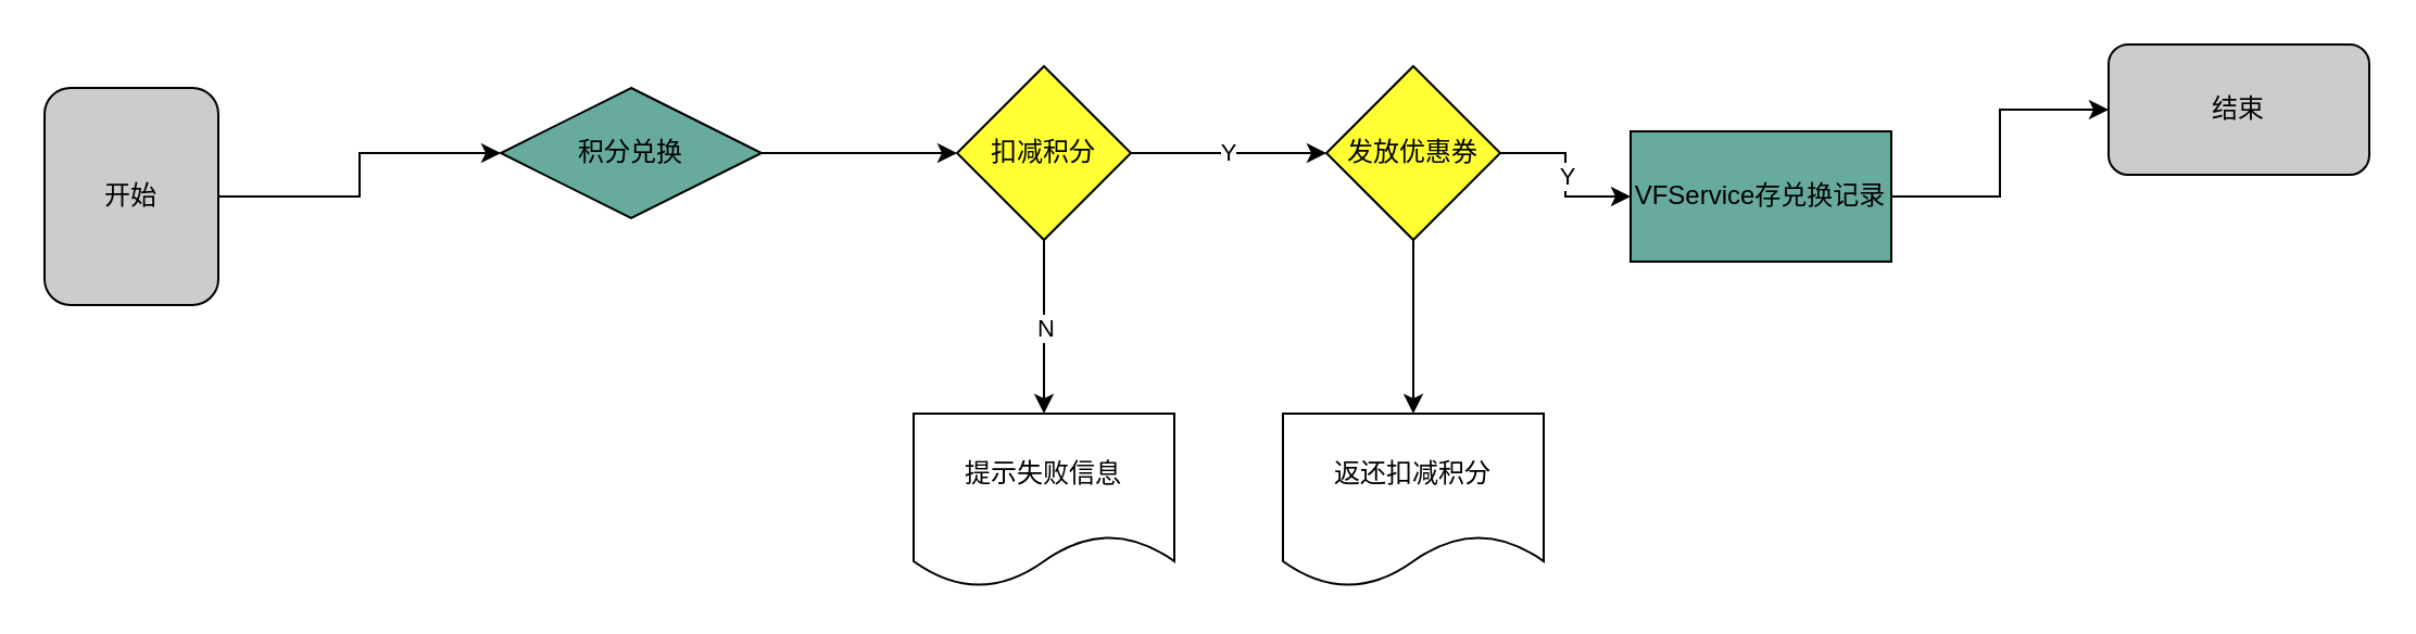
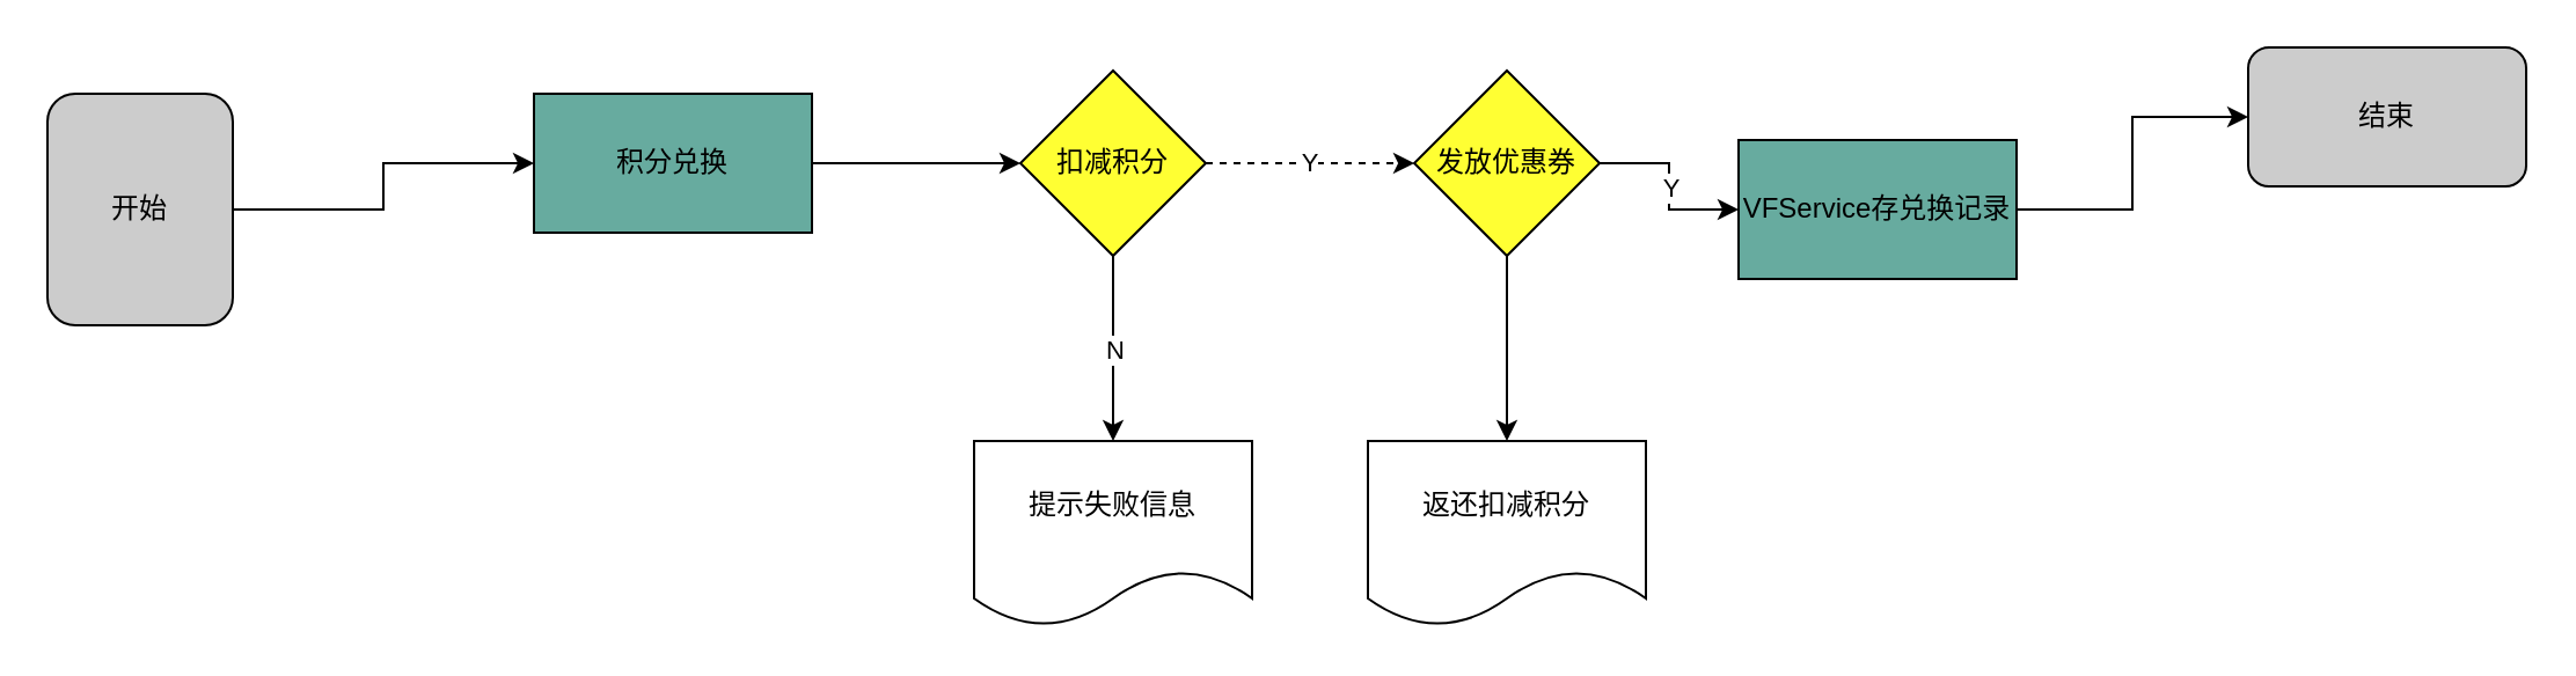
- <mxCell id="5" value="积分兑换" style="rhombus;whiteSpace=wrap;html=1;fillColor=#67AB9F;spacingTop=0;spacingLeft=0;" vertex="1" parent="1"><mxGeometry x="230" y="40" width="120" height="60" as="geometry" /></mxCell>
+ <mxCell id="5" value="积分兑换" style="rounded=0;whiteSpace=wrap;html=1;fillColor=#67AB9F;spacingTop=0;spacingLeft=0;" vertex="1" parent="1"><mxGeometry x="230" y="40" width="120" height="60" as="geometry" /></mxCell>
- <mxCell id="6" value="Y" style="edgeStyle=orthogonalEdgeStyle;rounded=0;orthogonalLoop=1;jettySize=auto;html=1;spacingTop=0;spacingLeft=0;" edge="1" parent="1" source="9" target="13"><mxGeometry relative="1" as="geometry" /></mxCell>
+ <mxCell id="6" value="Y" style="edgeStyle=orthogonalEdgeStyle;rounded=0;orthogonalLoop=1;jettySize=auto;html=1;spacingTop=0;spacingLeft=0;dashed=1;" edge="1" parent="1" source="9" target="13"><mxGeometry relative="1" as="geometry" /></mxCell>
